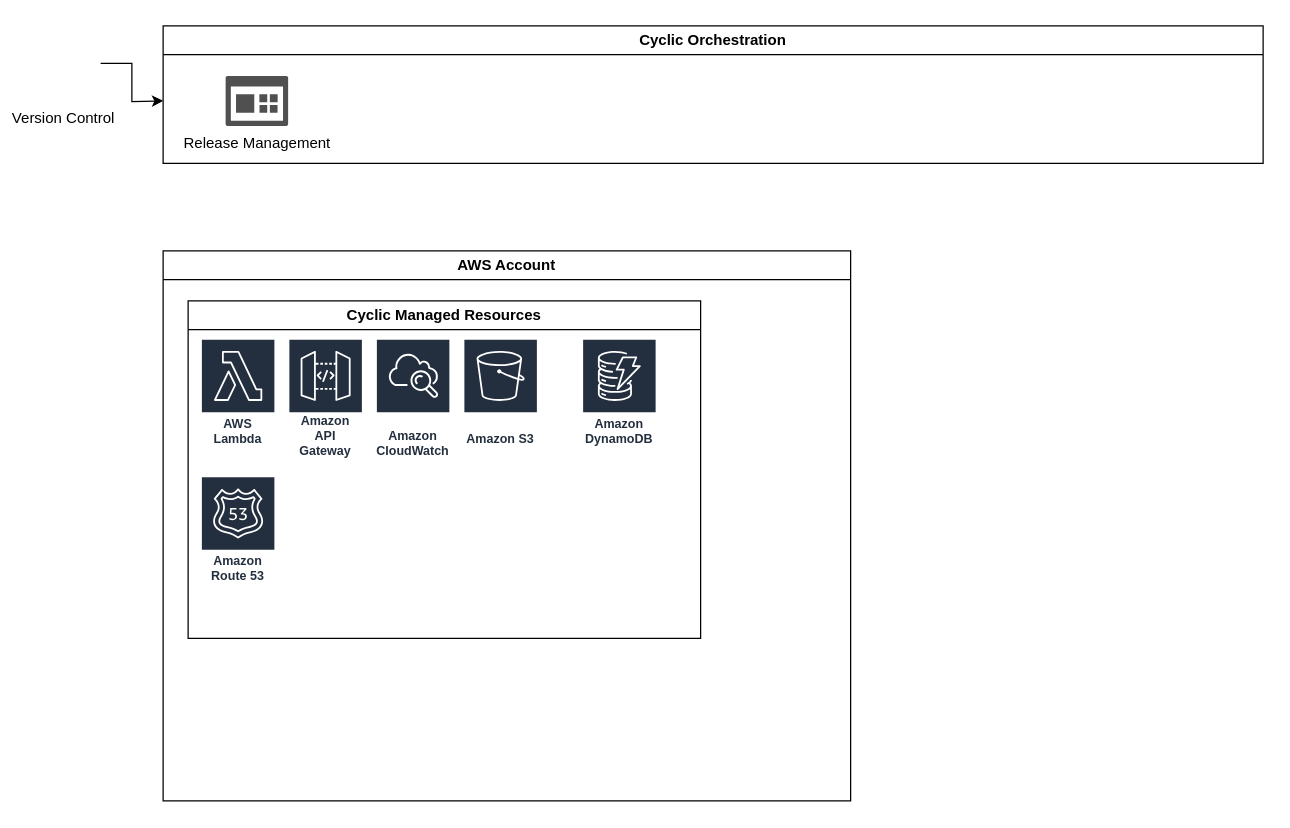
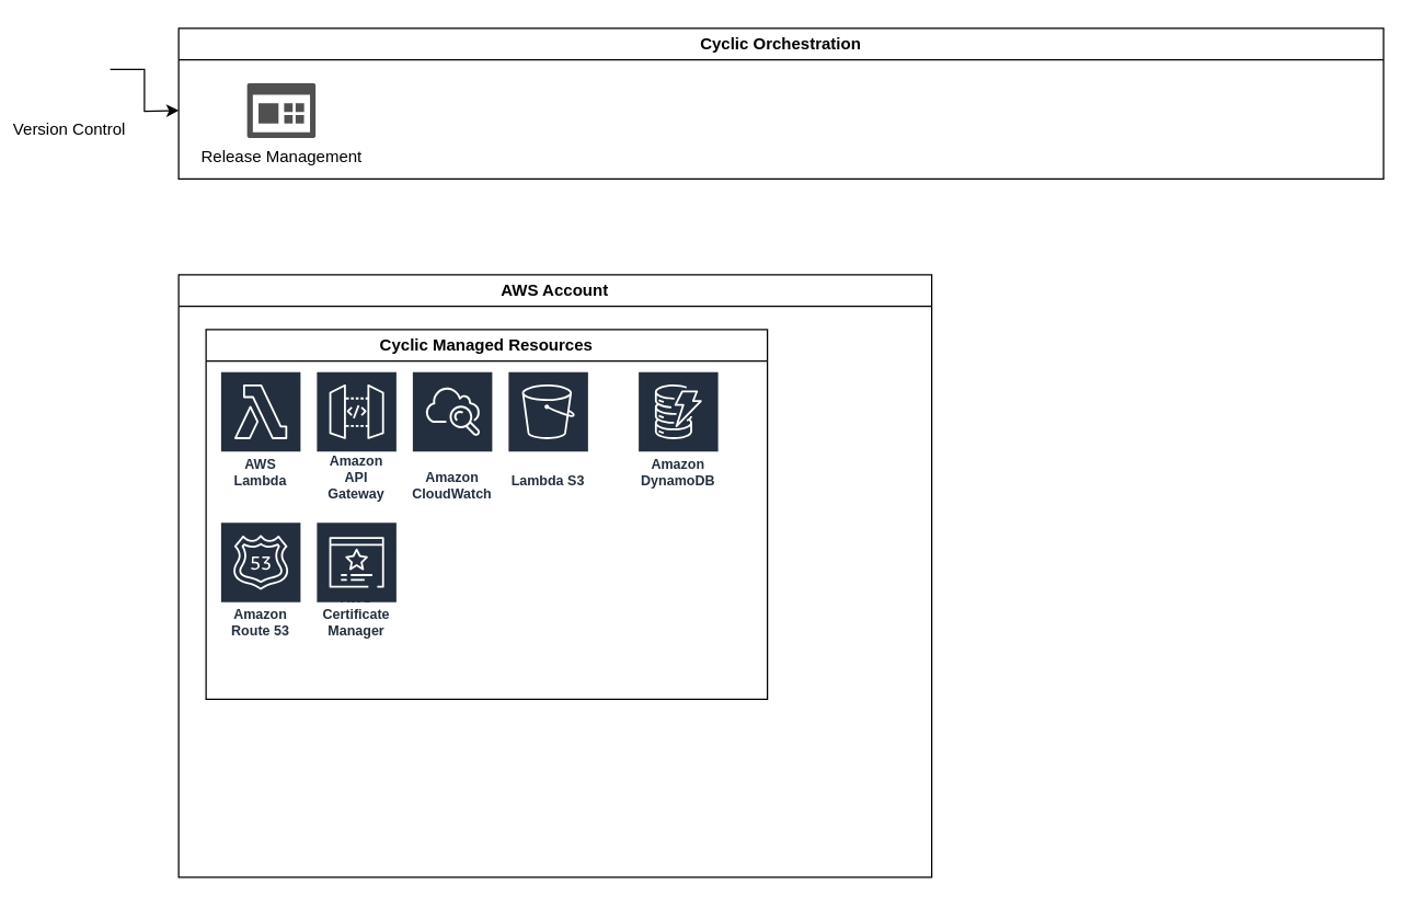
- <mxCell id="8" value="Amazon S3" style="sketch=0;outlineConnect=0;fontColor=#232F3E;gradientColor=none;strokeColor=#ffffff;fillColor=#232F3E;dashed=0;verticalLabelPosition=middle;verticalAlign=bottom;align=center;html=1;whiteSpace=wrap;fontSize=10;fontStyle=1;spacing=3;shape=mxgraph.aws4.productIcon;prIcon=mxgraph.aws4.s3;" vertex="1" parent="5"><mxGeometry x="220" y="30" width="60" height="90" as="geometry" /></mxCell>
+ <mxCell id="8" value="Lambda S3" style="sketch=0;outlineConnect=0;fontColor=#232F3E;gradientColor=none;strokeColor=#ffffff;fillColor=#232F3E;dashed=0;verticalLabelPosition=middle;verticalAlign=bottom;align=center;html=1;whiteSpace=wrap;fontSize=10;fontStyle=1;spacing=3;shape=mxgraph.aws4.productIcon;prIcon=mxgraph.aws4.s3;" vertex="1" parent="5"><mxGeometry x="220" y="30" width="60" height="90" as="geometry" /></mxCell>
+ <mxCell id="12" value="AWS Certificate Manager" style="sketch=0;outlineConnect=0;fontColor=#232F3E;gradientColor=none;strokeColor=#ffffff;fillColor=#232F3E;dashed=0;verticalLabelPosition=middle;verticalAlign=bottom;align=center;html=1;whiteSpace=wrap;fontSize=10;fontStyle=1;spacing=3;shape=mxgraph.aws4.productIcon;prIcon=mxgraph.aws4.certificate_manager_3;" vertex="1" parent="5"><mxGeometry x="80" y="140" width="60" height="90" as="geometry" /></mxCell>
